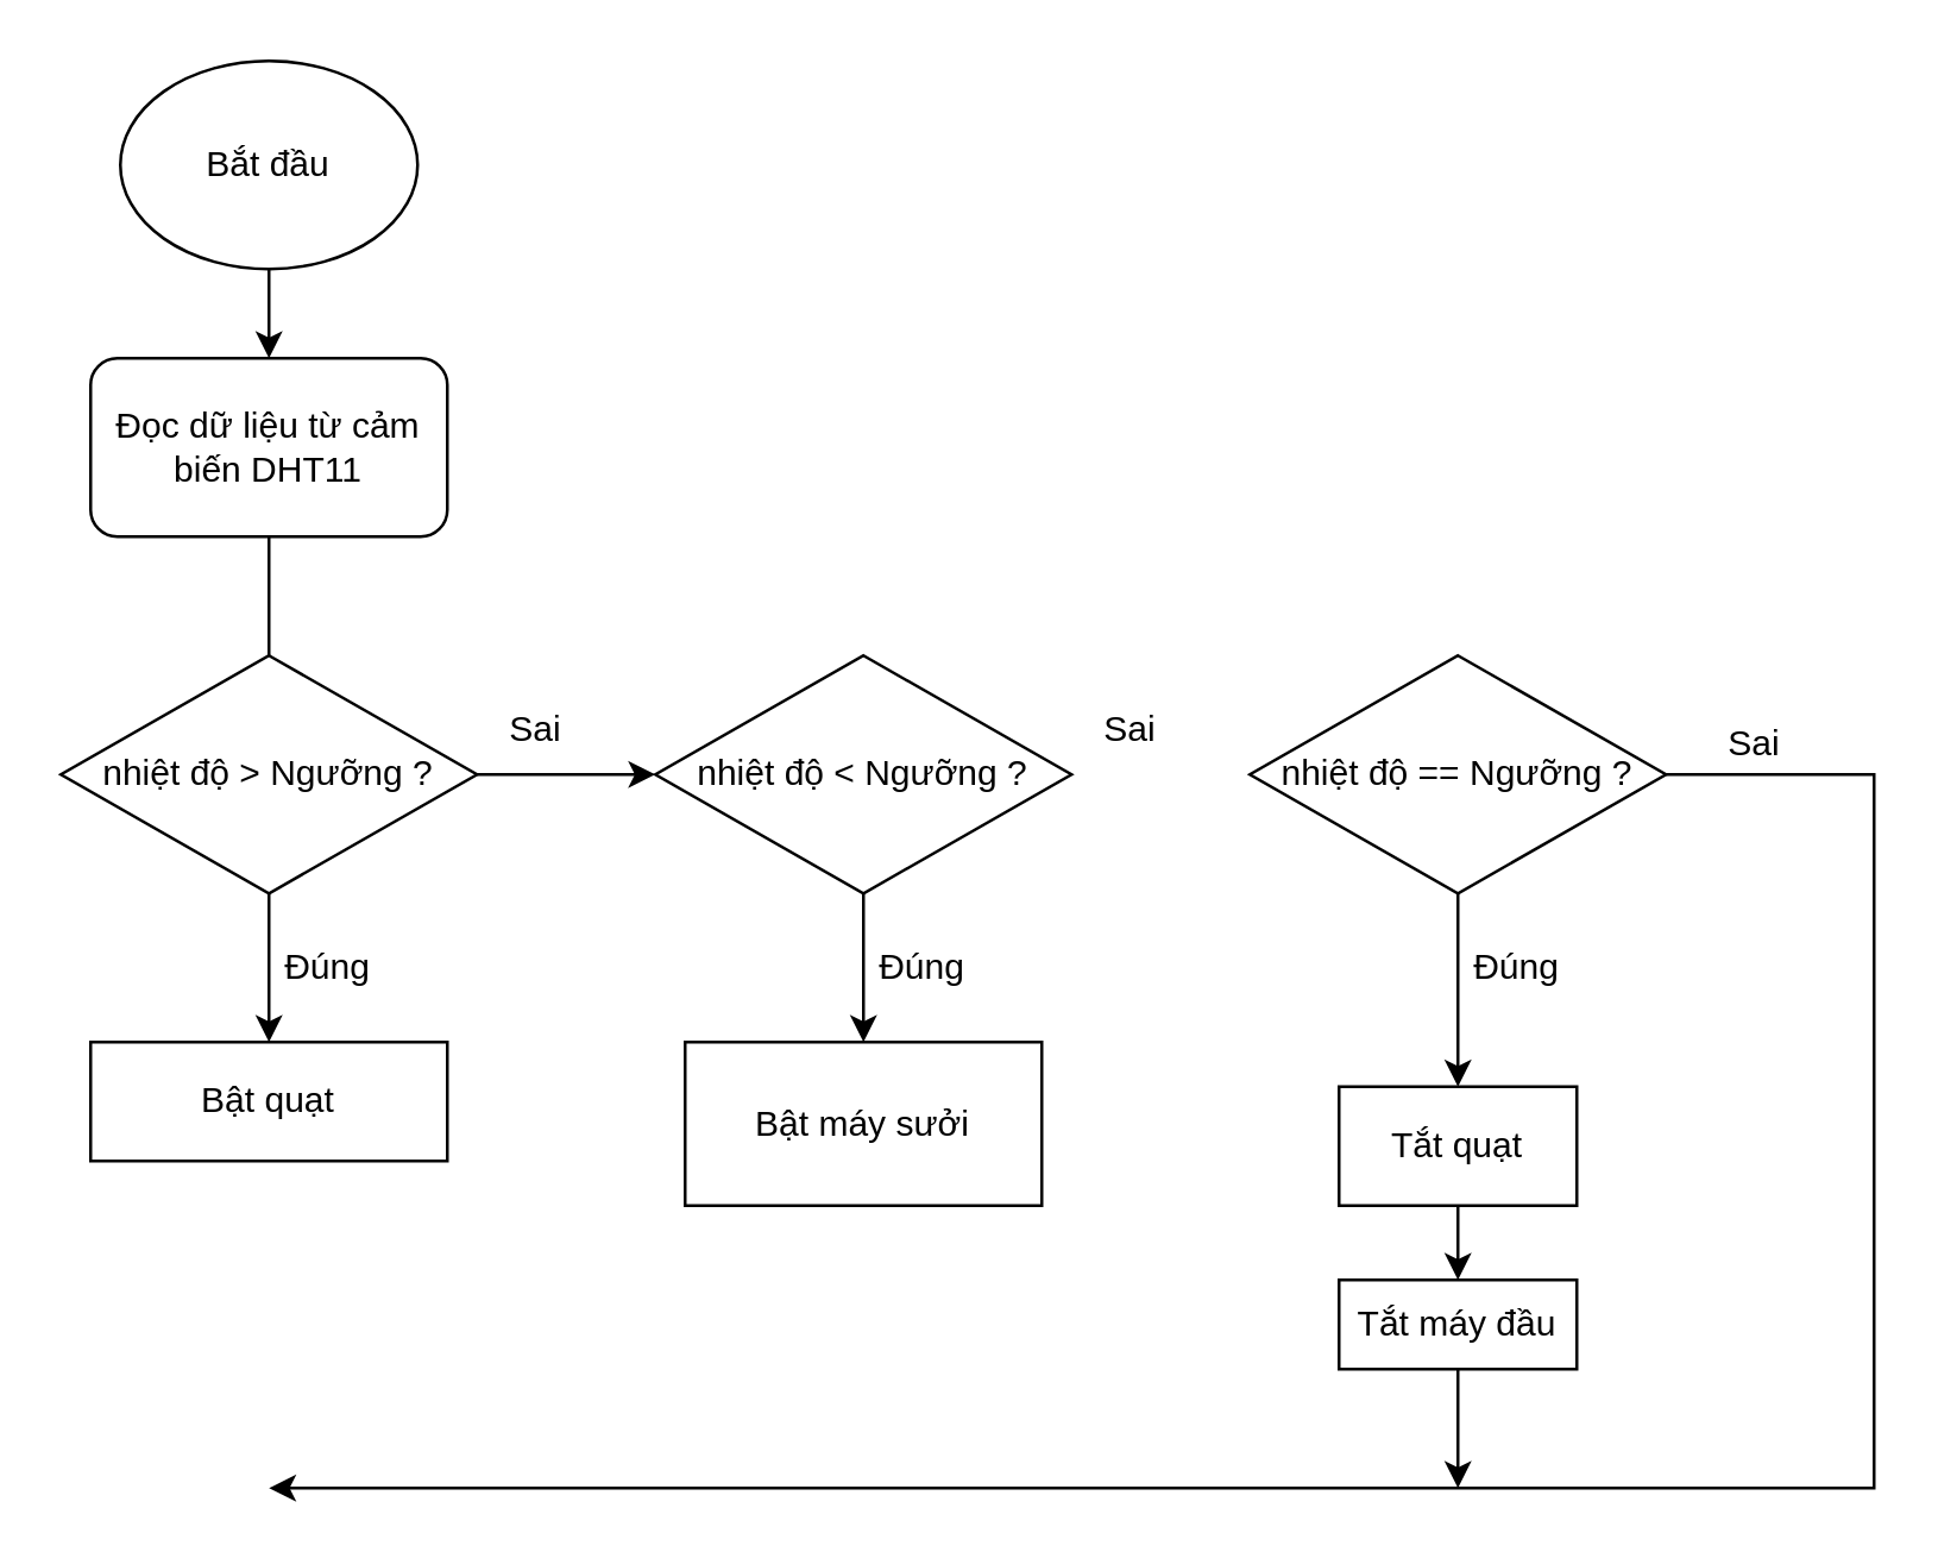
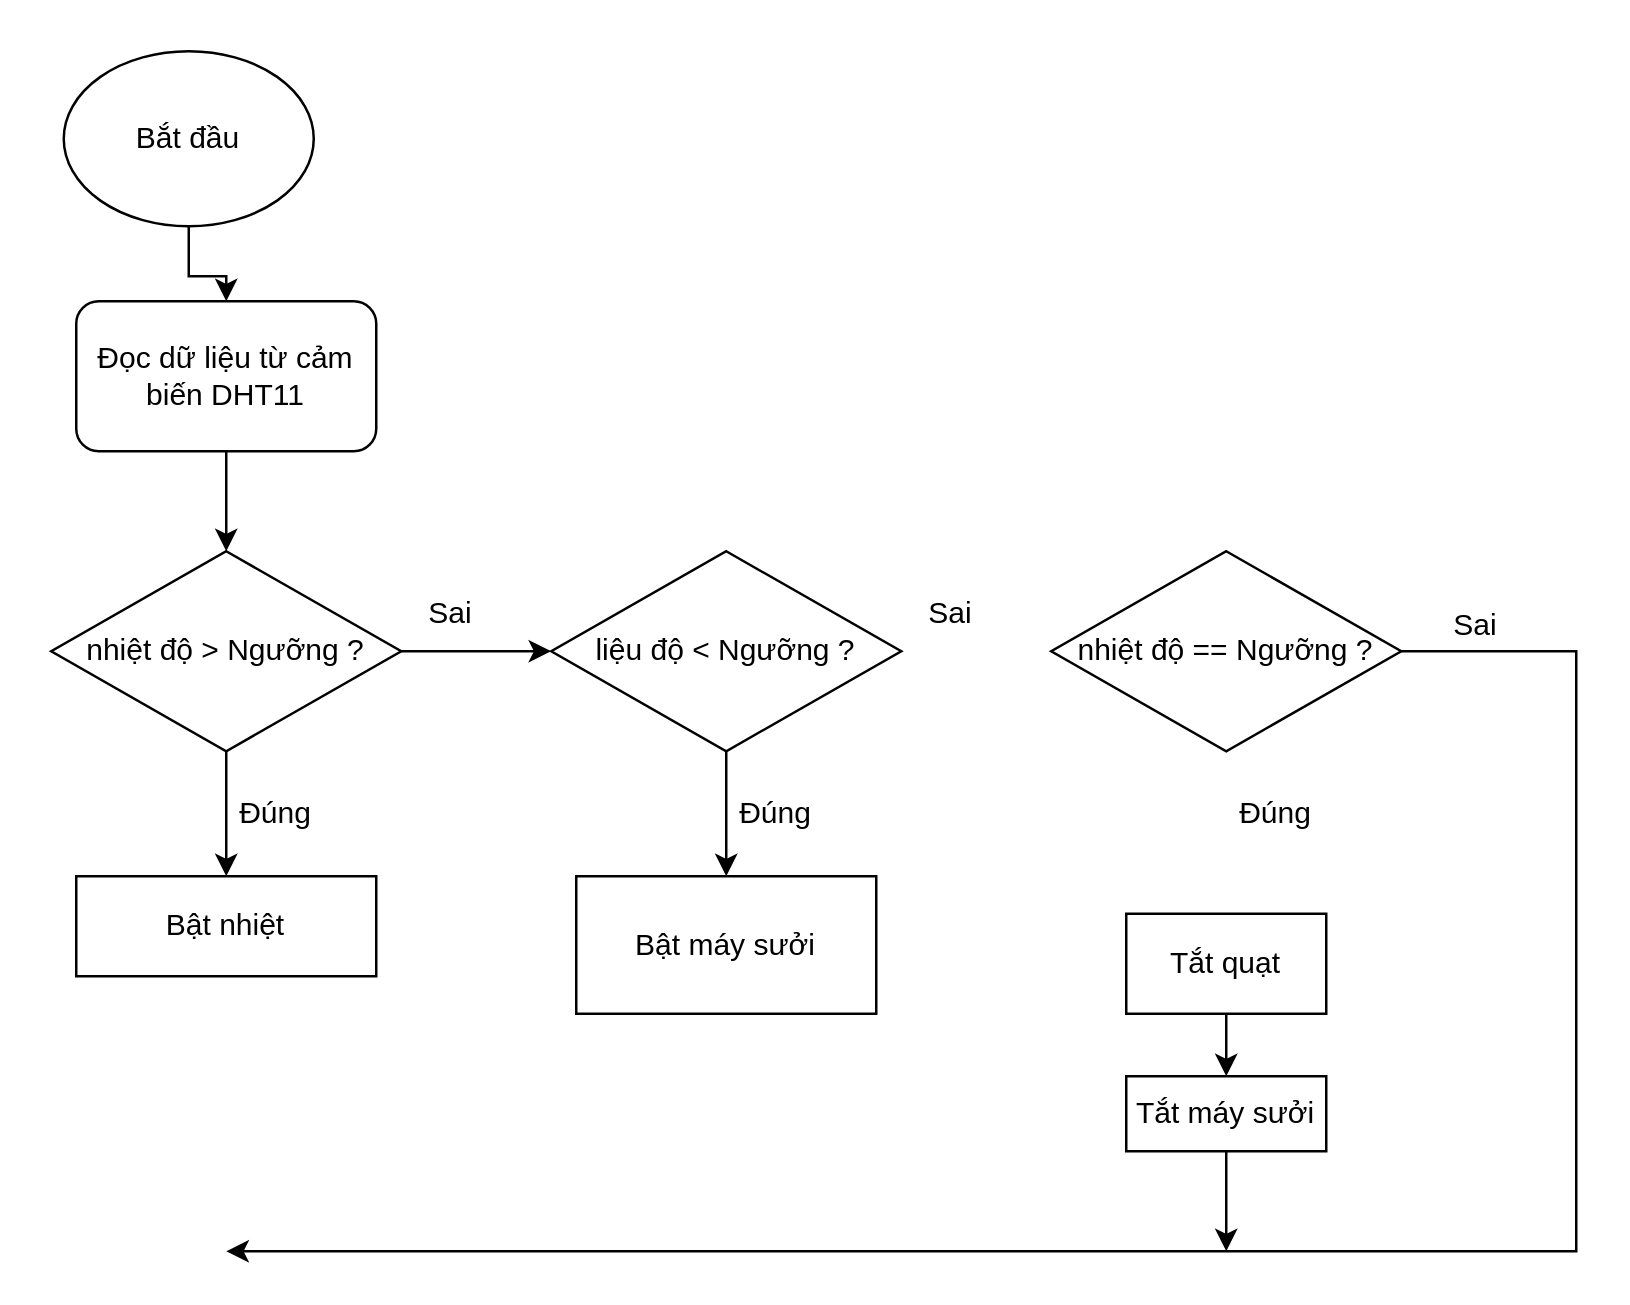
- <mxCell id="3" value="Bắt đầu" style="ellipse;whiteSpace=wrap;html=1;" parent="1" vertex="1"><mxGeometry x="40" y="20" width="100" height="70" as="geometry" /></mxCell>
+ <mxCell id="3" value="Bắt đầu" style="ellipse;whiteSpace=wrap;html=1;" parent="1" vertex="1"><mxGeometry x="25" y="20" width="100" height="70" as="geometry" /></mxCell>
- <mxCell id="24" value="" style="endArrow=none;html=1;rounded=0;exitX=0.5;exitY=1;exitDx=0;exitDy=0;entryX=0.5;entryY=0;entryDx=0;entryDy=0;" parent="1" source="11" target="5" edge="1"><mxGeometry width="50" height="50" relative="1" as="geometry"><mxPoint x="80" y="300" as="sourcePoint" /><mxPoint x="130" y="250" as="targetPoint" /></mxGeometry></mxCell>
+ <mxCell id="24" value="" style="endArrow=classic;html=1;rounded=0;exitX=0.5;exitY=1;exitDx=0;exitDy=0;entryX=0.5;entryY=0;entryDx=0;entryDy=0;" parent="1" source="11" target="5" edge="1"><mxGeometry width="50" height="50" relative="1" as="geometry"><mxPoint x="80" y="300" as="sourcePoint" /><mxPoint x="130" y="250" as="targetPoint" /></mxGeometry></mxCell>
- <mxCell id="13" value="nhiệt độ &amp;lt; Ngưỡng ?" style="rhombus;whiteSpace=wrap;html=1;" parent="1" vertex="1"><mxGeometry x="220" y="220" width="140" height="80" as="geometry" /></mxCell>
+ <mxCell id="13" value="liệu độ &amp;lt; Ngưỡng ?" style="rhombus;whiteSpace=wrap;html=1;" parent="1" vertex="1"><mxGeometry x="220" y="220" width="140" height="80" as="geometry" /></mxCell>
- <mxCell id="14" value="" style="edgeStyle=orthogonalEdgeStyle;rounded=0;orthogonalLoop=1;jettySize=auto;html=1;" edge="1" parent="1" source="15" target="18"><mxGeometry relative="1" as="geometry" /></mxCell>
- <mxCell id="9" value="Bật quạt" style="rounded=0;whiteSpace=wrap;html=1;" parent="1" vertex="1"><mxGeometry x="30" y="350" width="120" height="40" as="geometry" /></mxCell>
+ <mxCell id="9" value="Bật nhiệt" style="rounded=0;whiteSpace=wrap;html=1;" parent="1" vertex="1"><mxGeometry x="30" y="350" width="120" height="40" as="geometry" /></mxCell>
- <mxCell id="23" value="Tắt máy đầu" style="rounded=0;whiteSpace=wrap;html=1;" parent="1" vertex="1"><mxGeometry x="450" y="430" width="80" height="30" as="geometry" /></mxCell>
+ <mxCell id="23" value="Tắt máy sưởi" style="rounded=0;whiteSpace=wrap;html=1;" parent="1" vertex="1"><mxGeometry x="450" y="430" width="80" height="30" as="geometry" /></mxCell>
